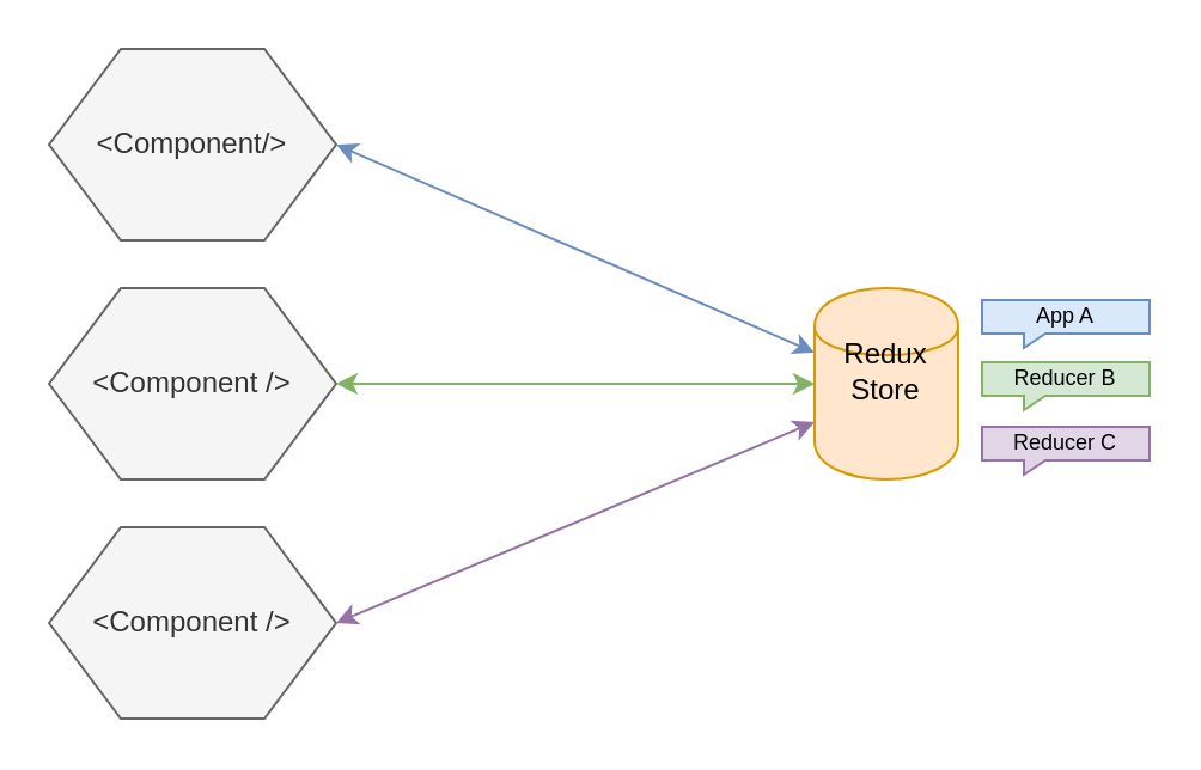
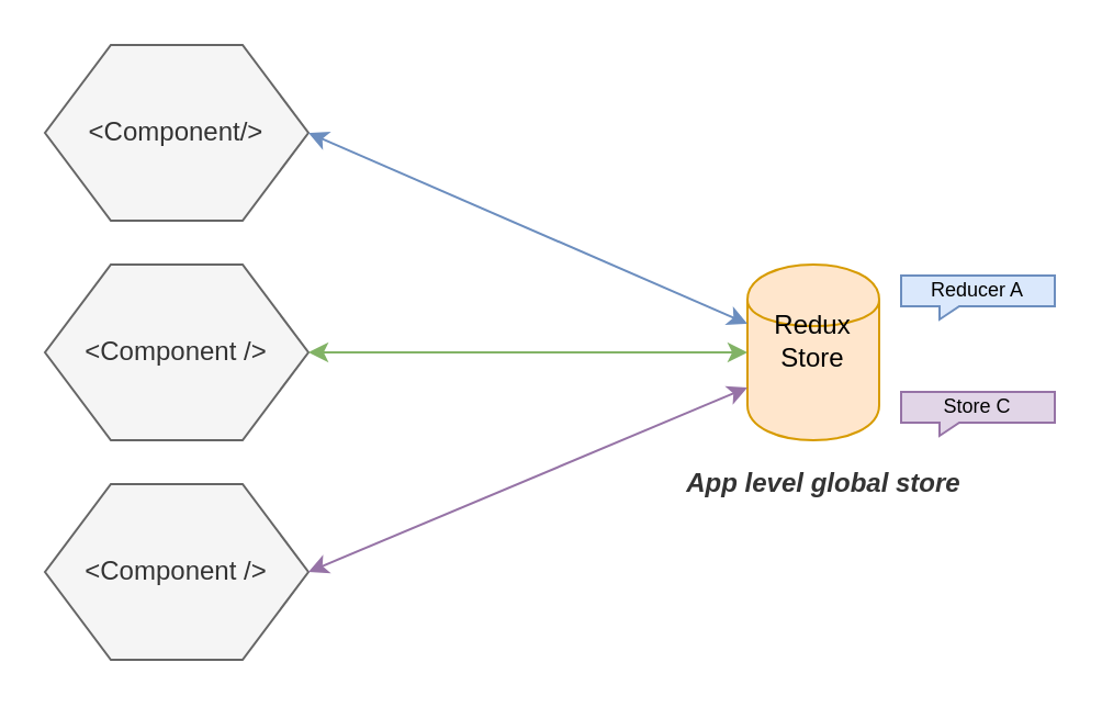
- <mxCell id="11" value="App A" style="shape=callout;whiteSpace=wrap;html=1;perimeter=calloutPerimeter;fillColor=#dae8fc;position2=0.25;size=6;position=0.25;strokeColor=#6c8ebf;fontSize=9;base=9;" vertex="1" parent="1"><mxGeometry x="410" y="125" width="70" height="20" as="geometry" /></mxCell>
+ <mxCell id="11" value="Reducer A" style="shape=callout;whiteSpace=wrap;html=1;perimeter=calloutPerimeter;fillColor=#dae8fc;position2=0.25;size=6;position=0.25;strokeColor=#6c8ebf;fontSize=9;base=9;" vertex="1" parent="1"><mxGeometry x="410" y="125" width="70" height="20" as="geometry" /></mxCell>
- <mxCell id="12" value="Reducer B" style="shape=callout;whiteSpace=wrap;html=1;perimeter=calloutPerimeter;fillColor=#d5e8d4;position2=0.25;size=6;position=0.25;strokeColor=#82b366;fontSize=9;base=9;" vertex="1" parent="1"><mxGeometry x="410" y="151" width="70" height="20" as="geometry" /></mxCell>
- <mxCell id="13" value="Reducer C" style="shape=callout;whiteSpace=wrap;html=1;perimeter=calloutPerimeter;fillColor=#e1d5e7;position2=0.25;size=6;position=0.25;strokeColor=#9673a6;fontSize=9;base=9;" vertex="1" parent="1"><mxGeometry x="410" y="178" width="70" height="20" as="geometry" /></mxCell>
+ <mxCell id="13" value="Store C" style="shape=callout;whiteSpace=wrap;html=1;perimeter=calloutPerimeter;fillColor=#e1d5e7;position2=0.25;size=6;position=0.25;strokeColor=#9673a6;fontSize=9;base=9;" vertex="1" parent="1"><mxGeometry x="410" y="178" width="70" height="20" as="geometry" /></mxCell>
+ <mxCell id="10" value="&lt;b&gt;App level global store&lt;/b&gt;" style="text;html=1;strokeColor=none;fillColor=none;align=center;verticalAlign=middle;whiteSpace=wrap;rounded=0;fontStyle=2;fontColor=#333333;" vertex="1" parent="1"><mxGeometry x="310" y="210" width="130" height="20" as="geometry" /></mxCell>
